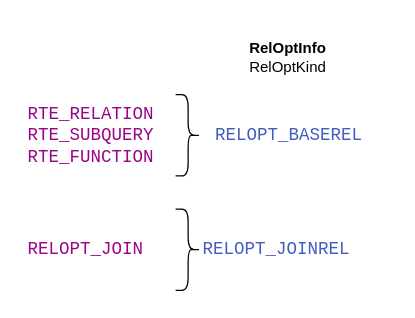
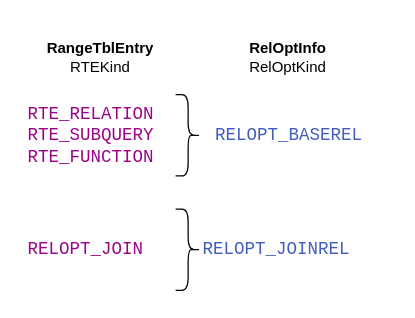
+ <mxCell id="8" value="&lt;div&gt;&lt;b&gt;RangeTblEntry&lt;/b&gt;&lt;/div&gt;RTEKind" style="text;html=1;align=center;verticalAlign=middle;whiteSpace=wrap;rounded=0;" parent="1" vertex="1"><mxGeometry x="30" y="20" width="100" height="50" as="geometry" /></mxCell>
